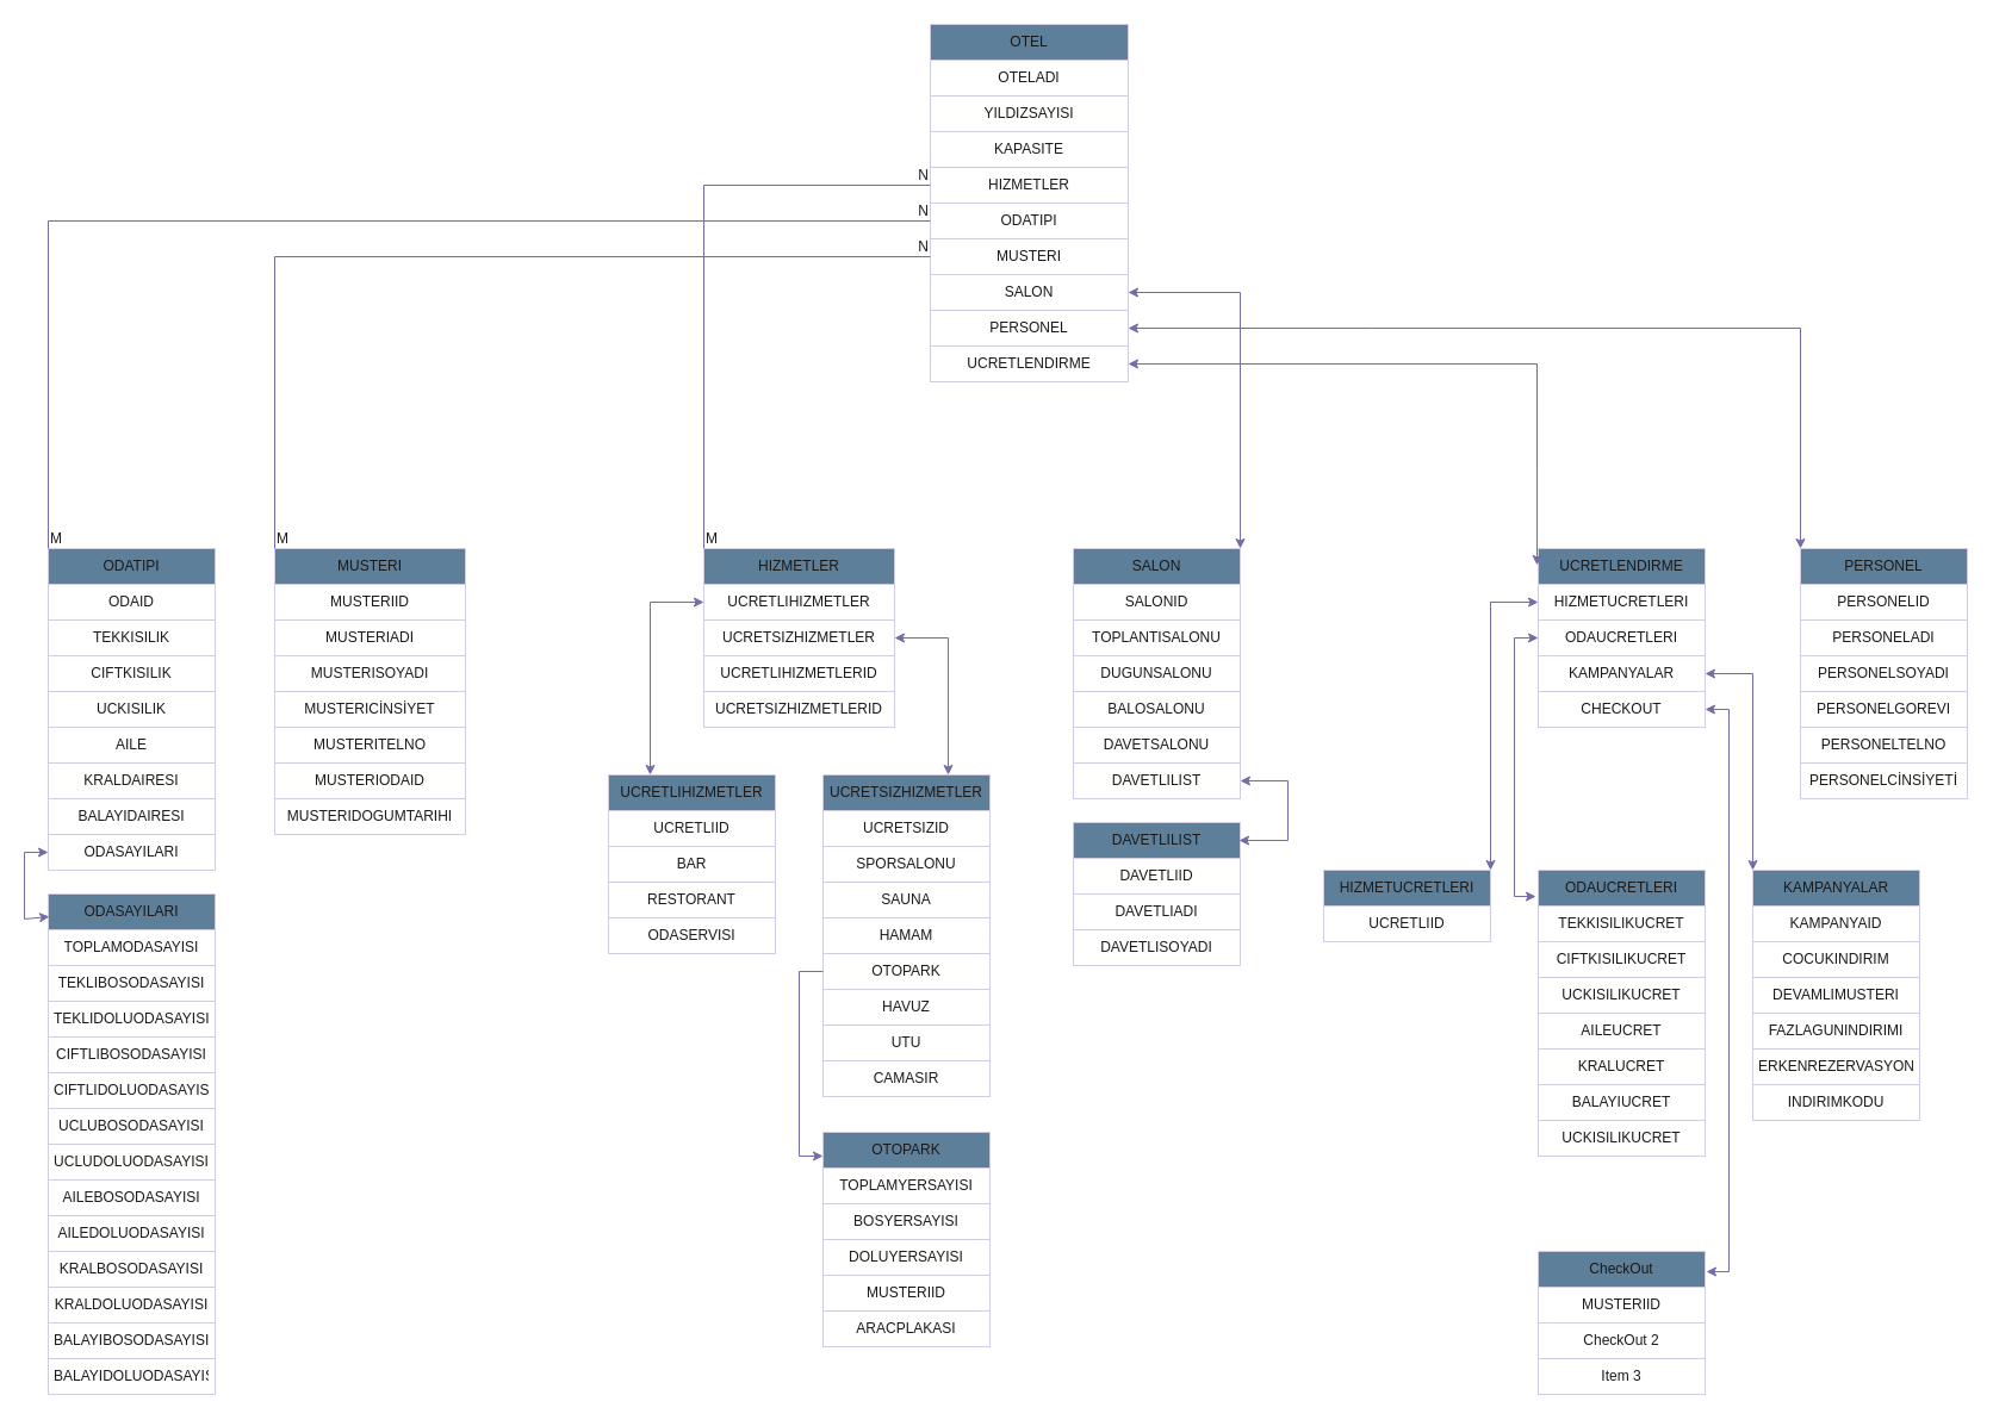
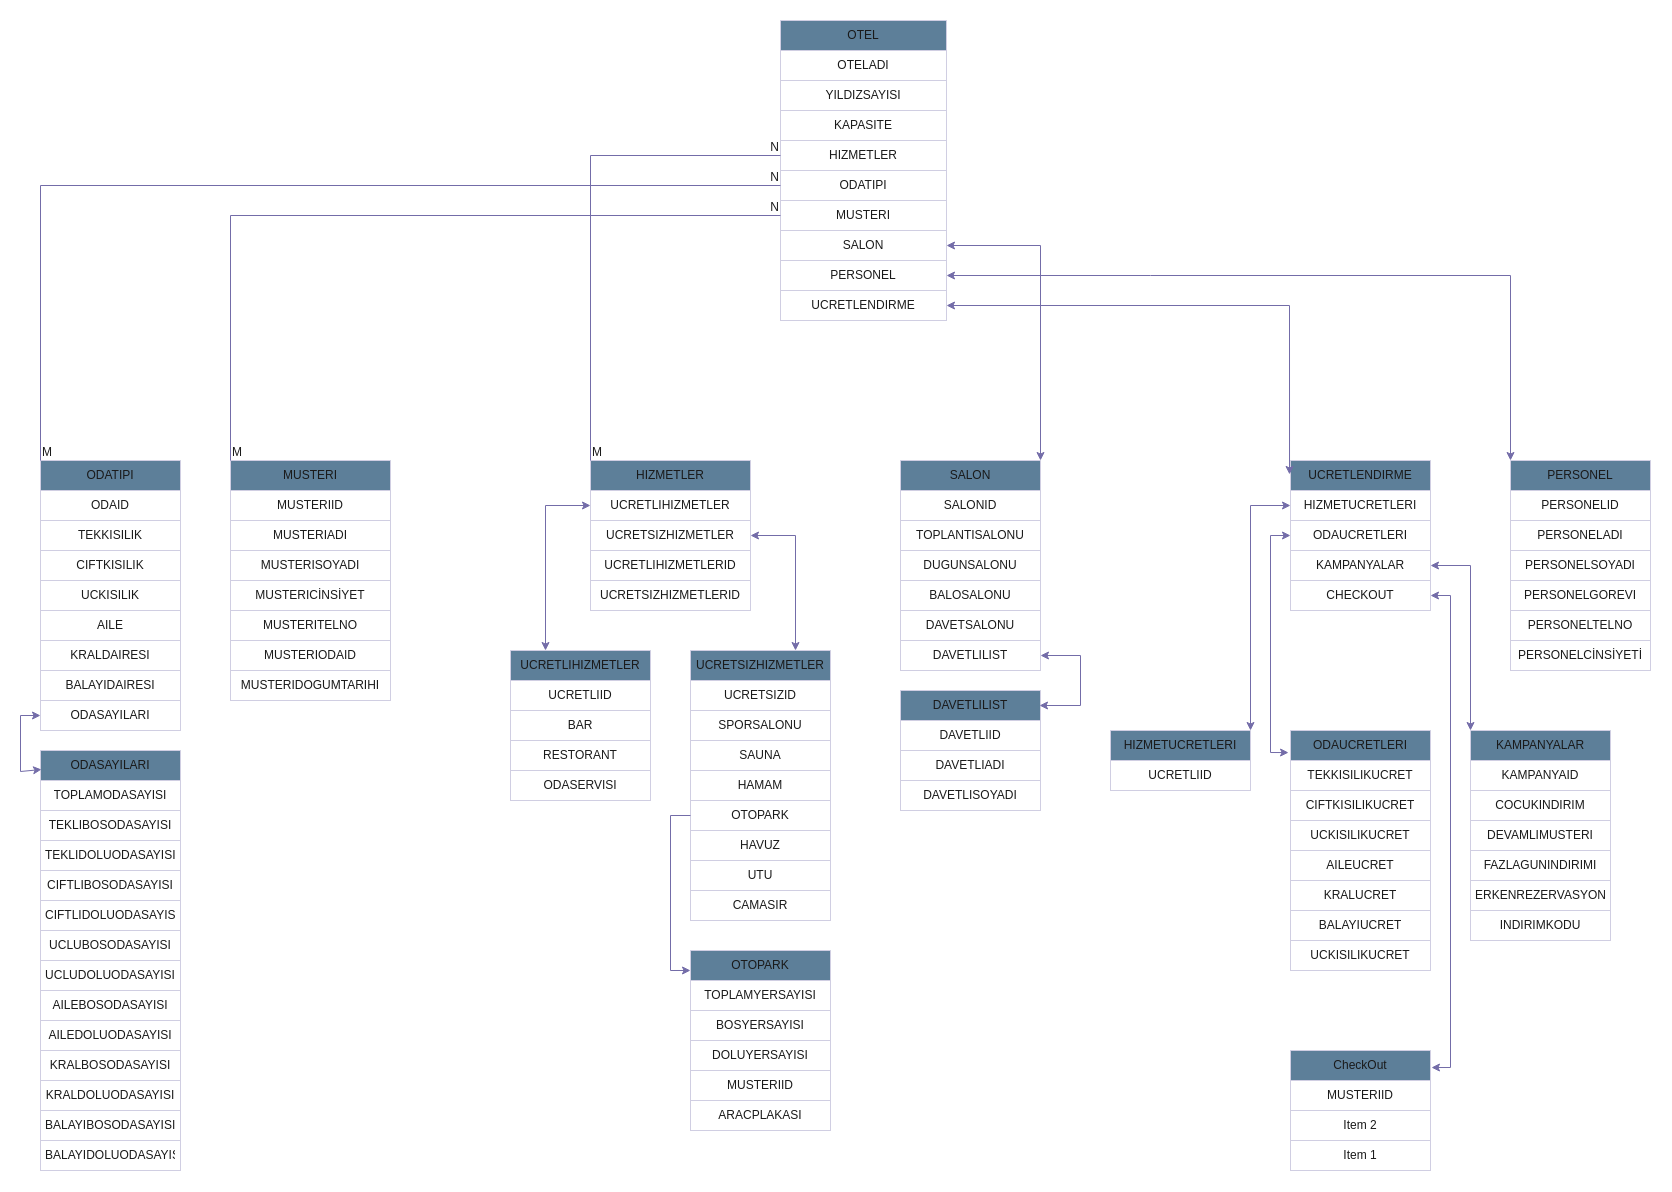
- <mxCell id="111" value="CheckOut 2" style="text;align=center;verticalAlign=middle;spacingLeft=4;spacingRight=4;overflow=hidden;points=[[0,0.5],[1,0.5]];portConstraint=eastwest;rotatable=0;whiteSpace=wrap;html=1;strokeColor=#D0CEE2;fontColor=#1A1A1A;labelBackgroundColor=none;" parent="109" vertex="1"><mxGeometry y="60" width="140" height="30" as="geometry" /></mxCell>
+ <mxCell id="111" value="Item 2" style="text;align=center;verticalAlign=middle;spacingLeft=4;spacingRight=4;overflow=hidden;points=[[0,0.5],[1,0.5]];portConstraint=eastwest;rotatable=0;whiteSpace=wrap;html=1;strokeColor=#D0CEE2;fontColor=#1A1A1A;labelBackgroundColor=none;" parent="109" vertex="1"><mxGeometry y="60" width="140" height="30" as="geometry" /></mxCell>
- <mxCell id="112" value="Item 3" style="text;align=center;verticalAlign=middle;spacingLeft=4;spacingRight=4;overflow=hidden;points=[[0,0.5],[1,0.5]];portConstraint=eastwest;rotatable=0;whiteSpace=wrap;html=1;strokeColor=#D0CEE2;fontColor=#1A1A1A;labelBackgroundColor=none;" parent="109" vertex="1"><mxGeometry y="90" width="140" height="30" as="geometry" /></mxCell>
+ <mxCell id="112" value="Item 1" style="text;align=center;verticalAlign=middle;spacingLeft=4;spacingRight=4;overflow=hidden;points=[[0,0.5],[1,0.5]];portConstraint=eastwest;rotatable=0;whiteSpace=wrap;html=1;strokeColor=#D0CEE2;fontColor=#1A1A1A;labelBackgroundColor=none;" parent="109" vertex="1"><mxGeometry y="90" width="140" height="30" as="geometry" /></mxCell>
